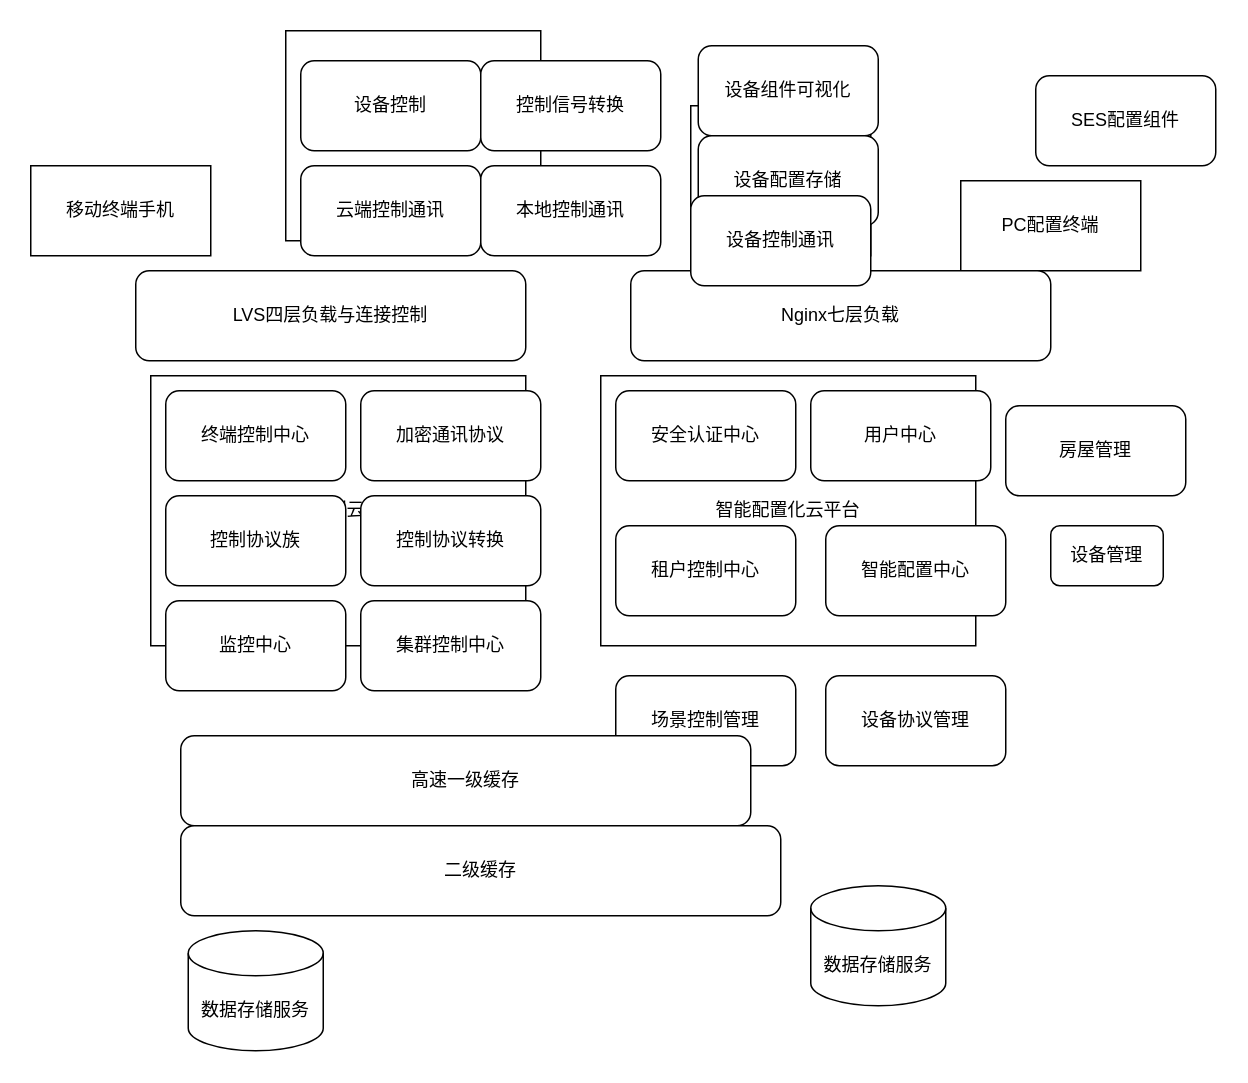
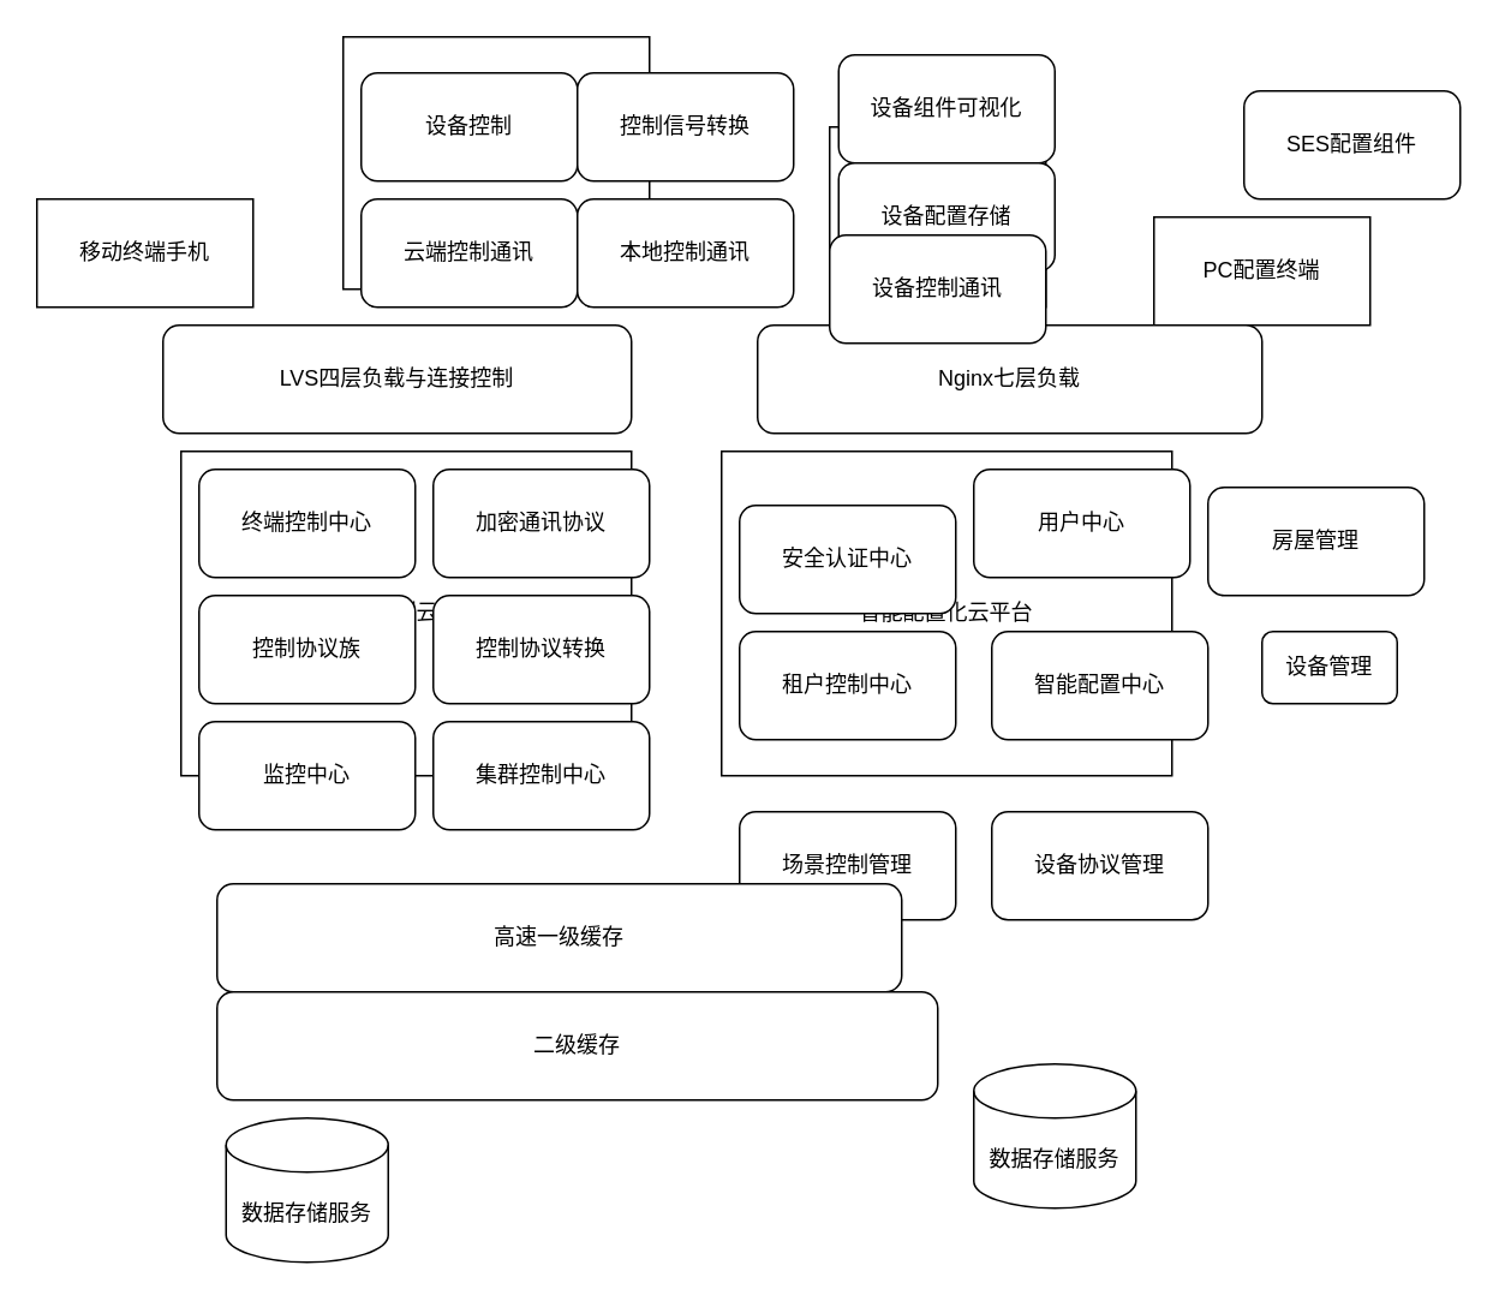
- <mxCell id="8" value="安全认证中心" style="rounded=1;whiteSpace=wrap;html=1;" vertex="1" parent="1"><mxGeometry x="410" y="260" width="120" height="60" as="geometry" /></mxCell>
+ <mxCell id="8" value="安全认证中心" style="rounded=1;whiteSpace=wrap;html=1;" vertex="1" parent="1"><mxGeometry x="410" y="280" width="120" height="60" as="geometry" /></mxCell>
